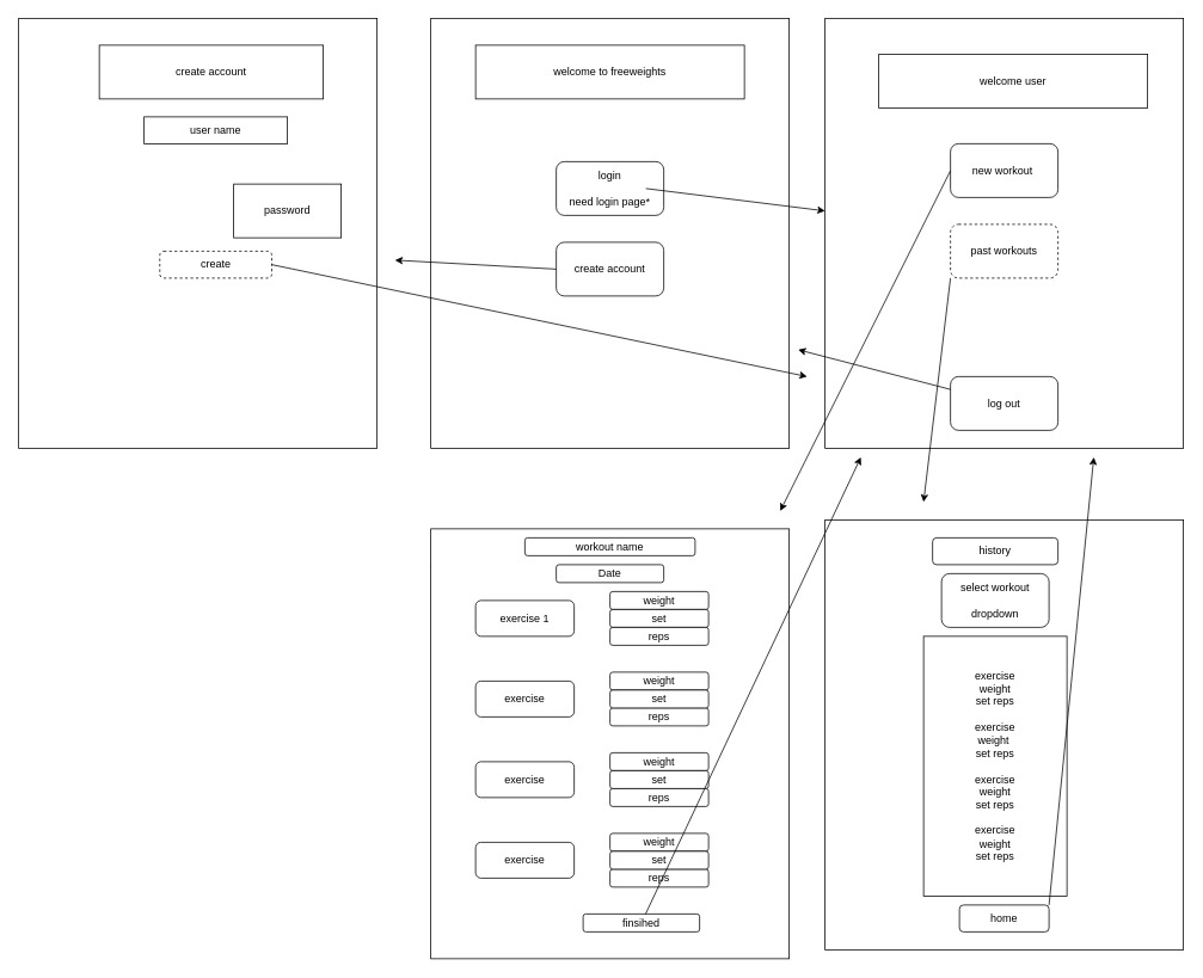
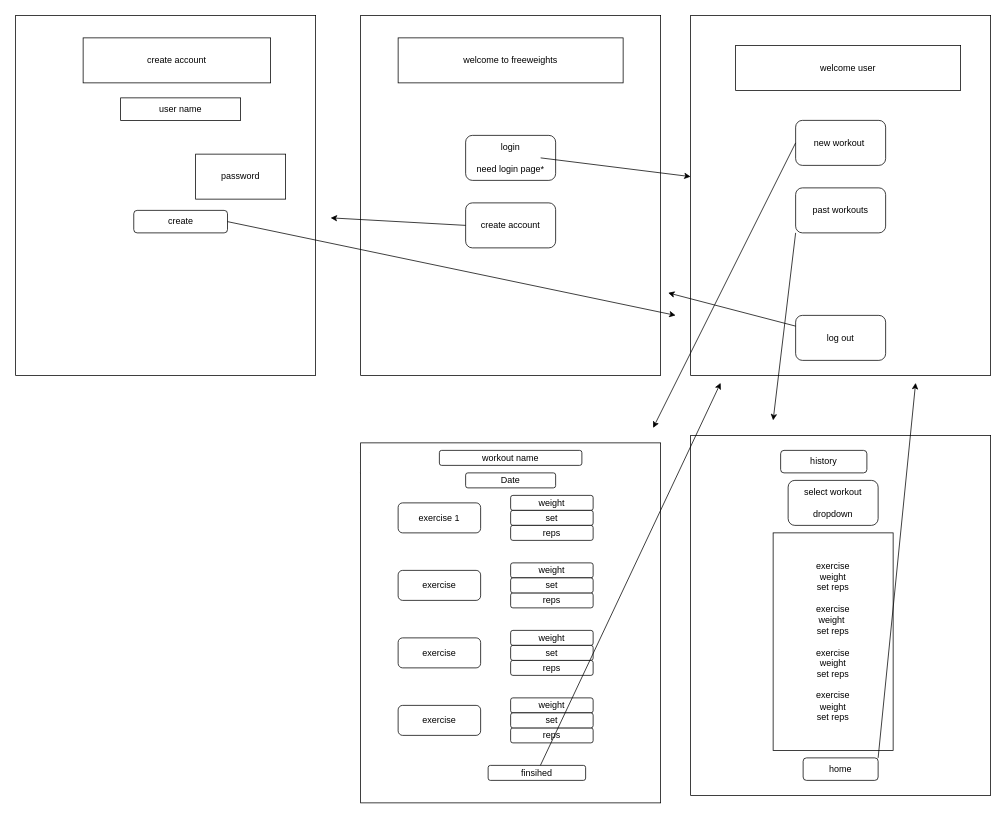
- <mxCell id="11" value="past workouts" style="rounded=1;whiteSpace=wrap;html=1;dashed=1;" parent="1" vertex="1"><mxGeometry x="1060" y="250" width="120" height="60" as="geometry" /></mxCell>
+ <mxCell id="11" value="past workouts" style="rounded=1;whiteSpace=wrap;html=1;" parent="1" vertex="1"><mxGeometry x="1060" y="250" width="120" height="60" as="geometry" /></mxCell>
- <mxCell id="47" value="create" style="rounded=1;whiteSpace=wrap;html=1;dashed=1;" parent="1" vertex="1"><mxGeometry x="177.5" y="280" width="125" height="30" as="geometry" /></mxCell>
+ <mxCell id="47" value="create" style="rounded=1;whiteSpace=wrap;html=1;" parent="1" vertex="1"><mxGeometry x="177.5" y="280" width="125" height="30" as="geometry" /></mxCell>
- <mxCell id="37" value="history" style="rounded=1;whiteSpace=wrap;html=1;" parent="1" vertex="1"><mxGeometry x="1040" y="600" width="140" height="30" as="geometry" /></mxCell>
+ <mxCell id="37" value="history" style="rounded=1;whiteSpace=wrap;html=1;" parent="1" vertex="1"><mxGeometry x="1040" y="600" width="115" height="30" as="geometry" /></mxCell>
